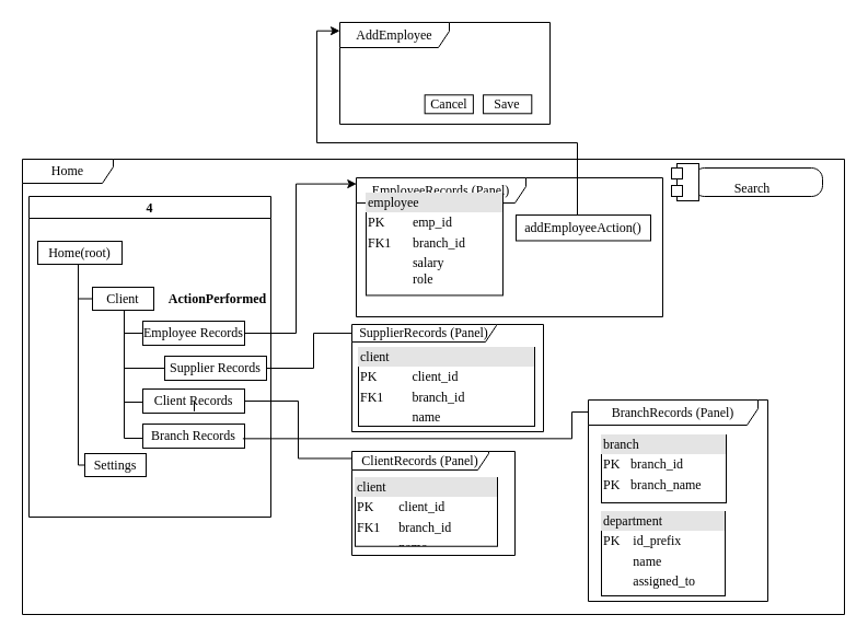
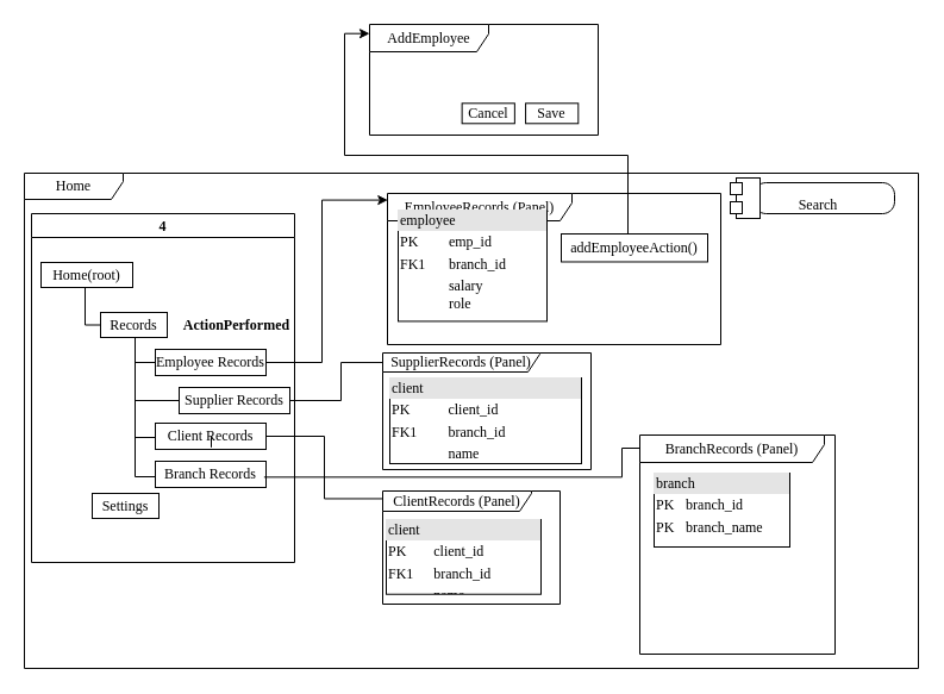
- <mxCell id="9" value="Client" style="whiteSpace=wrap;html=1;treeFolding=1;treeMoving=1;newEdgeStyle={&quot;edgeStyle&quot;:&quot;elbowEdgeStyle&quot;,&quot;startArrow&quot;:&quot;none&quot;,&quot;endArrow&quot;:&quot;none&quot;};fontFamily=Times New Roman;movable=1;resizable=1;rotatable=1;deletable=1;editable=1;locked=0;connectable=1;" vertex="1" parent="7"><mxGeometry x="58" y="83" width="56" height="21" as="geometry" /></mxCell>
+ <mxCell id="9" value="Records" style="whiteSpace=wrap;html=1;treeFolding=1;treeMoving=1;newEdgeStyle={&quot;edgeStyle&quot;:&quot;elbowEdgeStyle&quot;,&quot;startArrow&quot;:&quot;none&quot;,&quot;endArrow&quot;:&quot;none&quot;};fontFamily=Times New Roman;movable=1;resizable=1;rotatable=1;deletable=1;editable=1;locked=0;connectable=1;" vertex="1" parent="7"><mxGeometry x="58" y="83" width="56" height="21" as="geometry" /></mxCell>
- <mxCell id="20" style="edgeStyle=elbowEdgeStyle;rounded=0;orthogonalLoop=1;jettySize=auto;html=1;startArrow=none;endArrow=none;entryX=0;entryY=0.5;entryDx=0;entryDy=0;exitX=0.5;exitY=1;exitDx=0;exitDy=0;movable=1;resizable=1;rotatable=1;deletable=1;editable=1;locked=0;connectable=1;" edge="1" parent="7" source="18" target="19"><mxGeometry relative="1" as="geometry"><mxPoint x="47" y="56" as="sourcePoint" /><mxPoint x="58" y="94" as="targetPoint" /><Array as="points"><mxPoint x="45" y="73" /></Array></mxGeometry></mxCell>
- <mxCell id="38" value="&lt;div style=&quot;box-sizing:border-box;width:100%;background:#e4e4e4;padding:2px;&quot;&gt;department&lt;/div&gt;&lt;table cellspacing=&quot;0&quot; cellpadding=&quot;2&quot; style=&quot;width:100%;font-size:1em;&quot;&gt;&lt;tbody&gt;&lt;tr&gt;&lt;td&gt;PK&lt;/td&gt;&lt;td&gt;id_prefix&lt;/td&gt;&lt;/tr&gt;&lt;tr&gt;&lt;td&gt;&lt;br&gt;&lt;/td&gt;&lt;td&gt;name&lt;/td&gt;&lt;/tr&gt;&lt;tr&gt;&lt;td&gt;&lt;/td&gt;&lt;td&gt;assigned_to&lt;br&gt;&lt;/td&gt;&lt;/tr&gt;&lt;/tbody&gt;&lt;/table&gt;" style="verticalAlign=top;align=left;overflow=fill;html=1;whiteSpace=wrap;fontFamily=Times New Roman;" vertex="1" parent="35"><mxGeometry x="12" y="102" width="113" height="77" as="geometry" /></mxCell>
